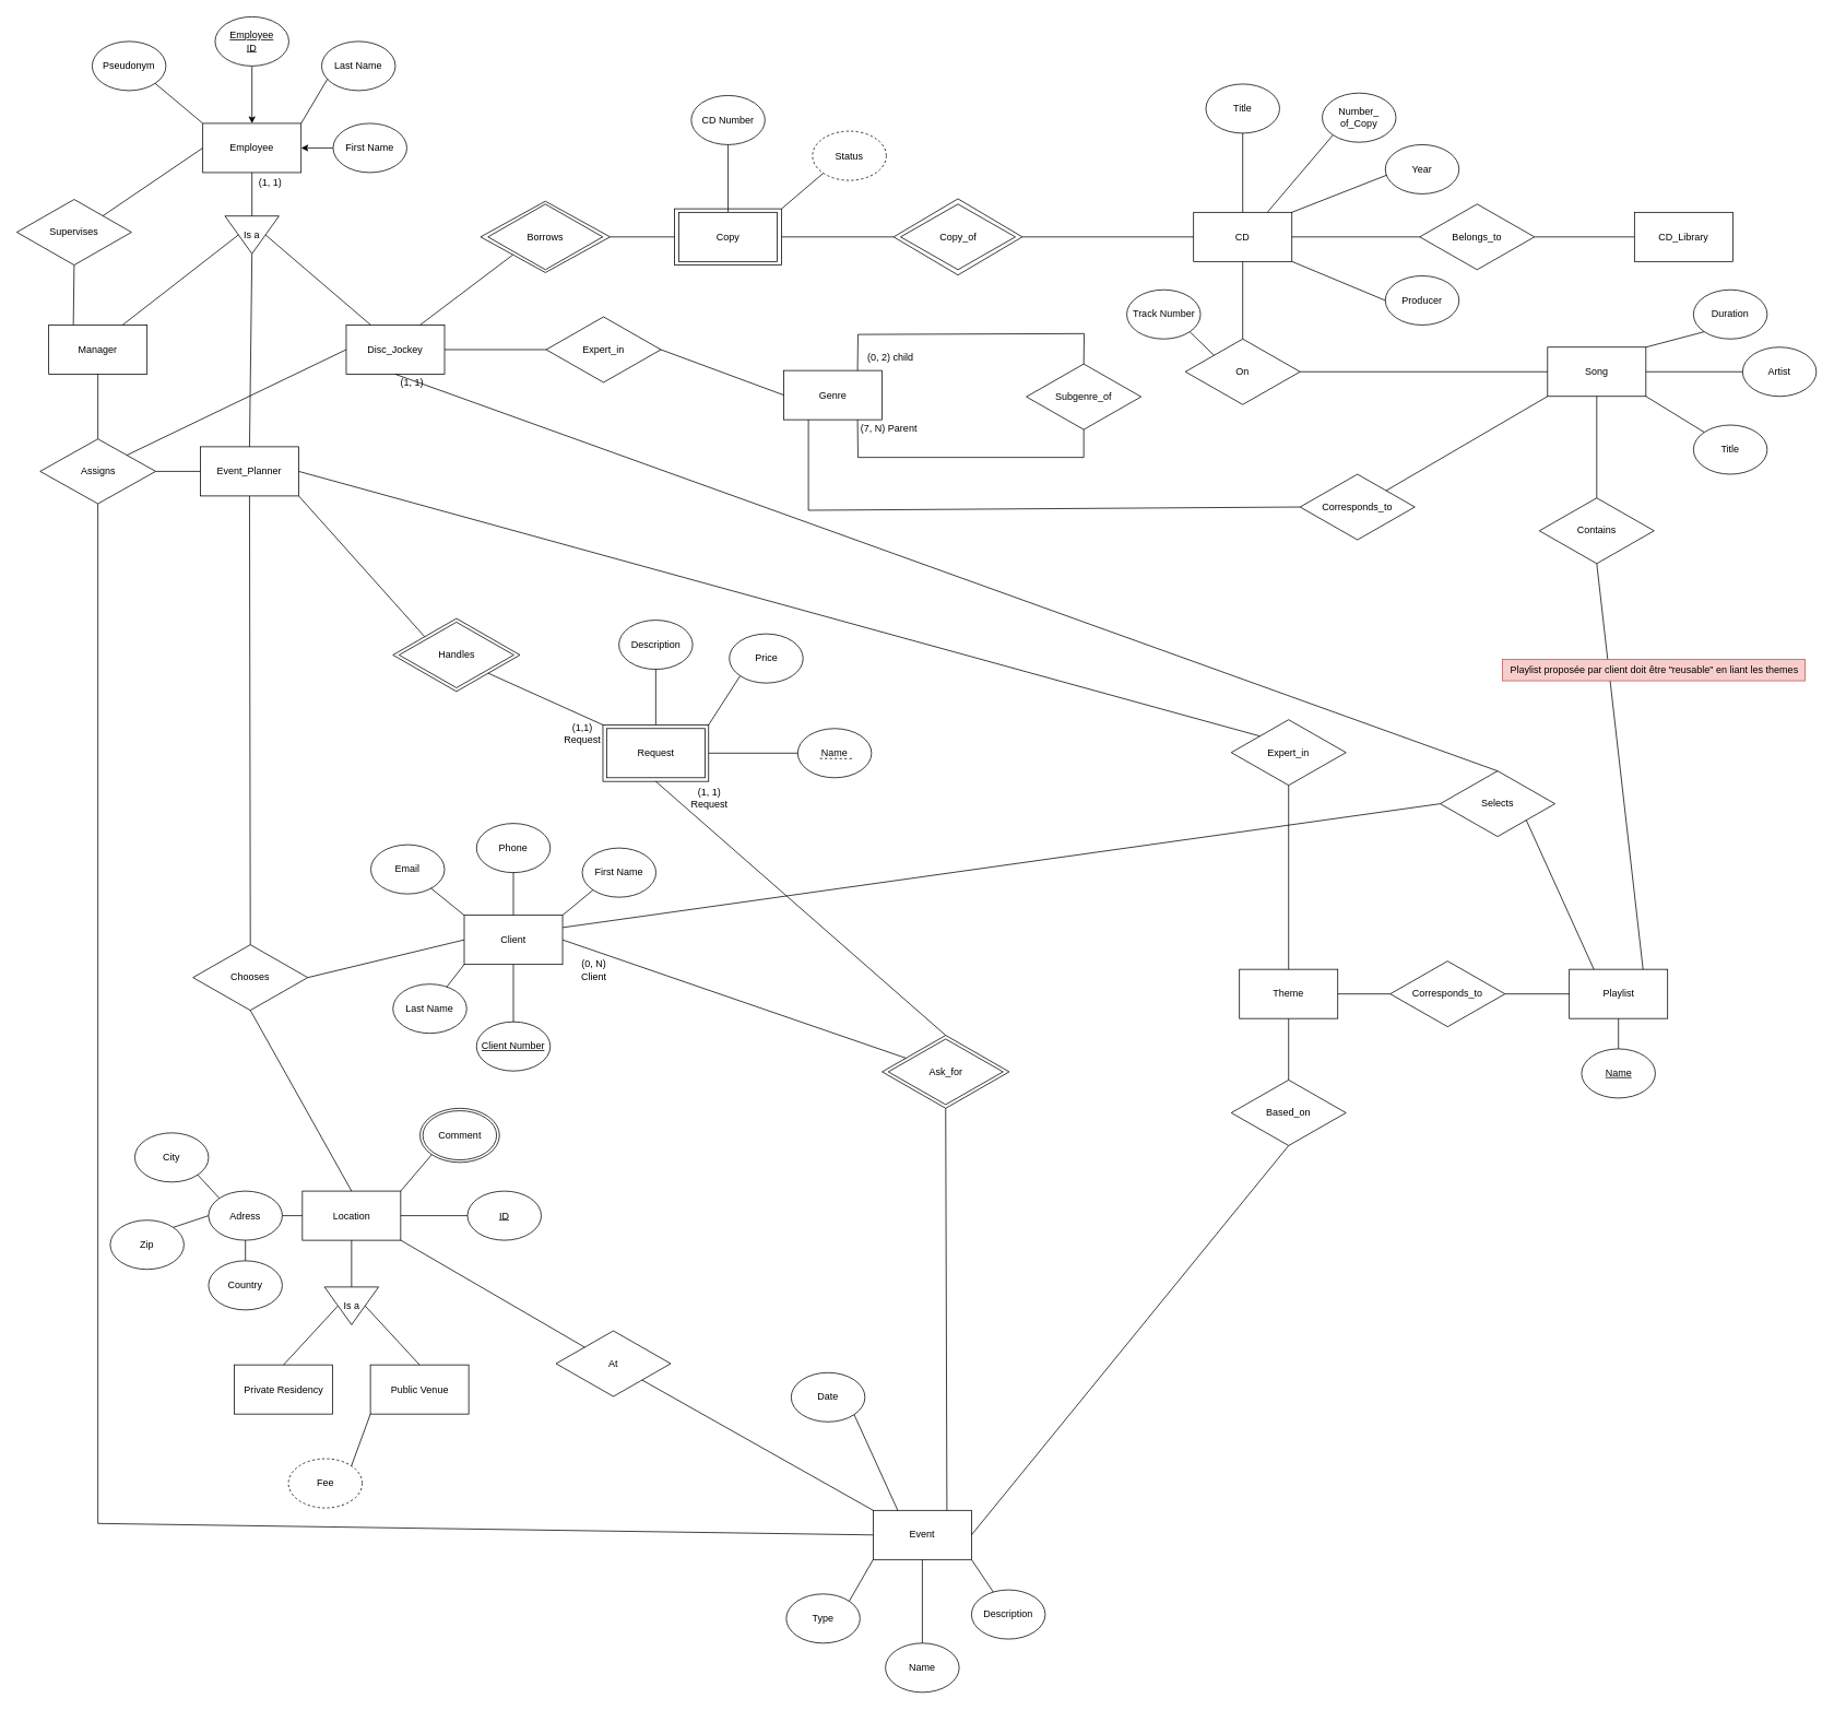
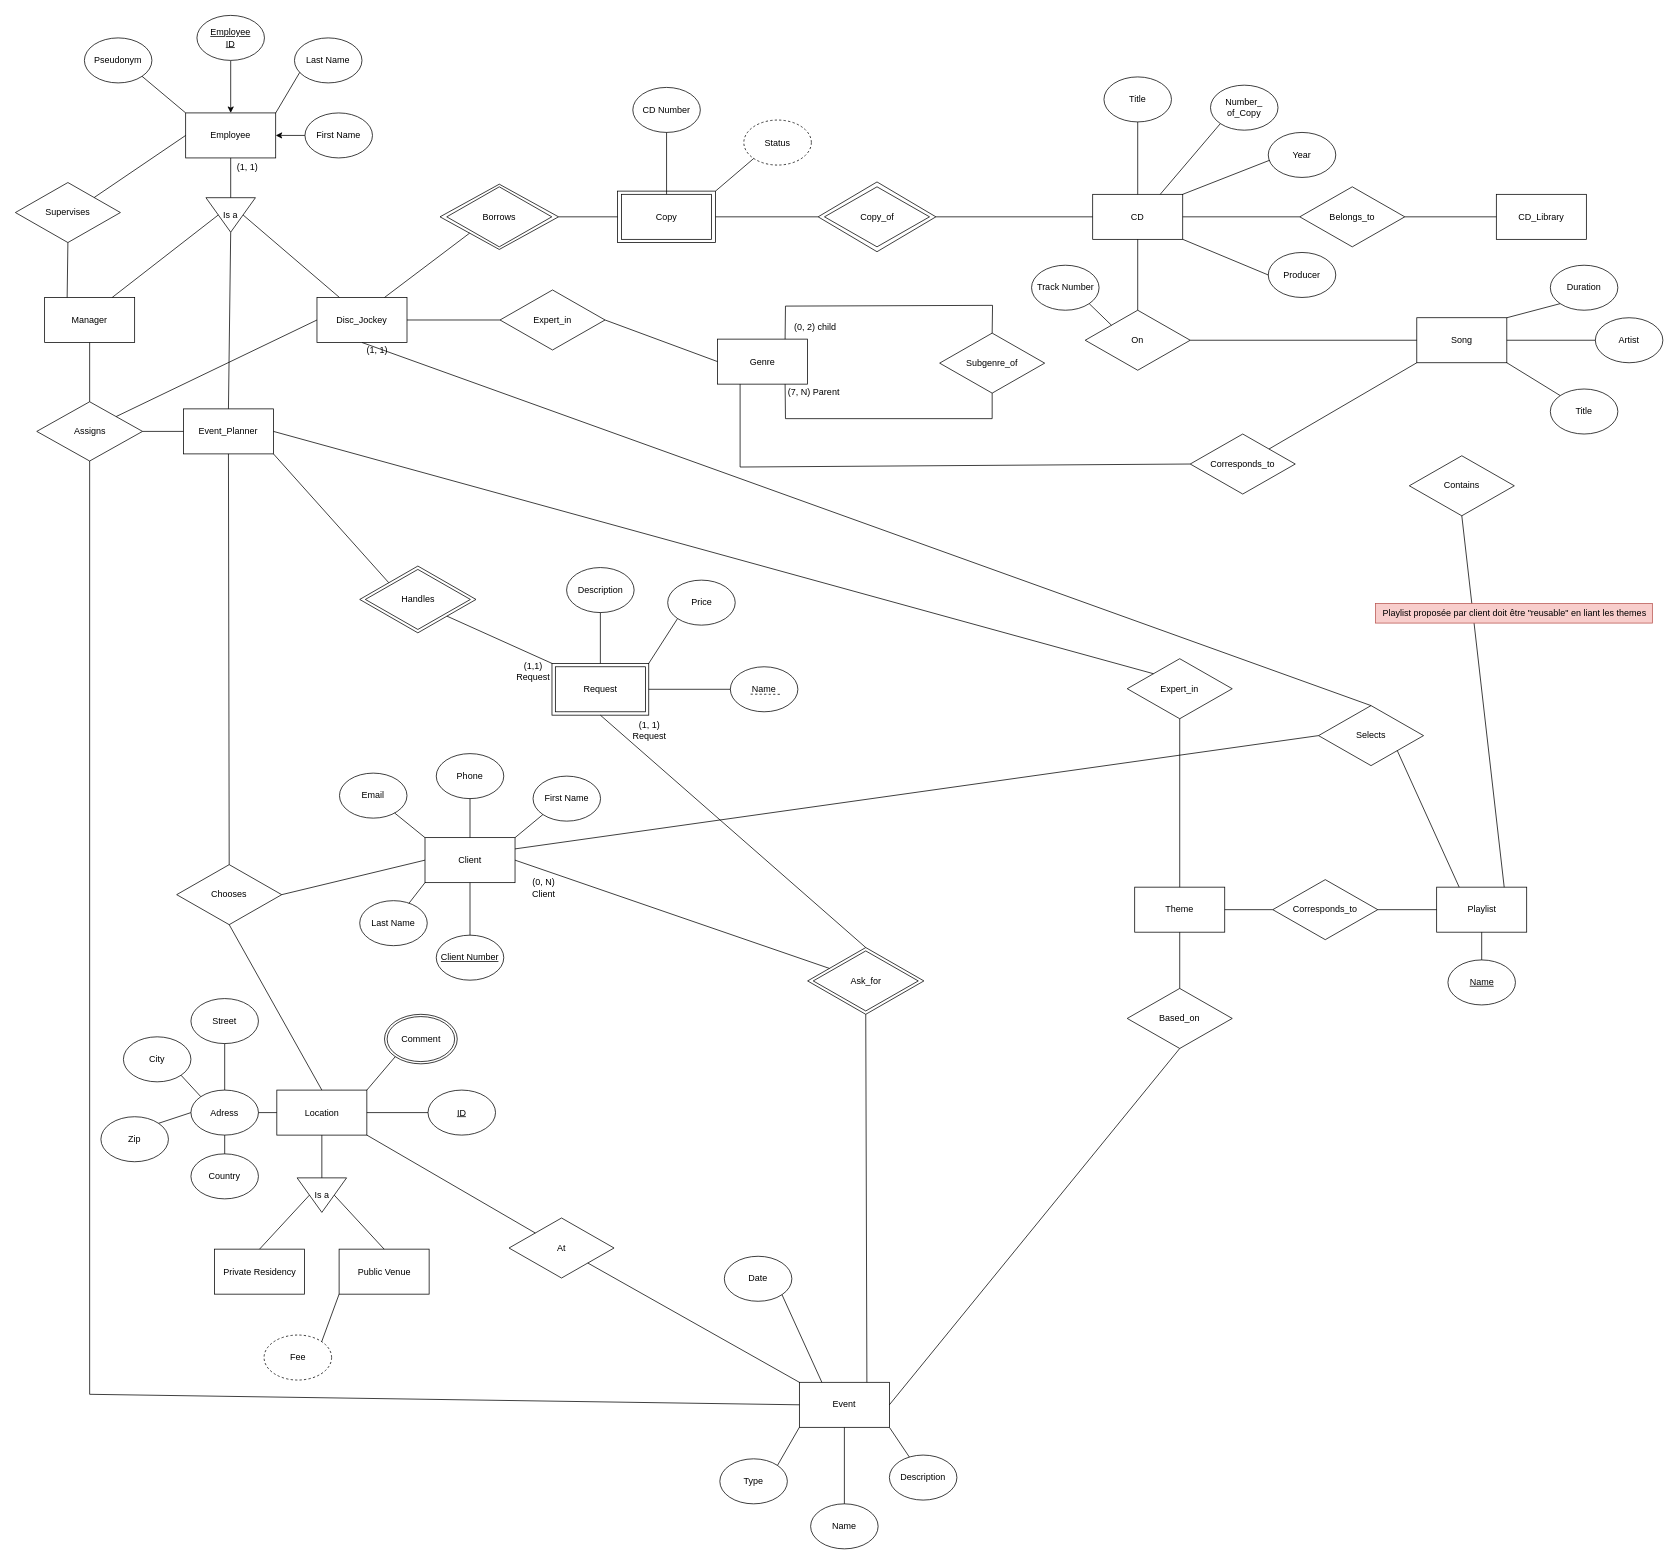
- <mxCell id="99" value="" style="endArrow=none;html=1;rounded=0;entryX=0.5;entryY=0;entryDx=0;entryDy=0;exitX=0.5;exitY=1;exitDx=0;exitDy=0;" parent="1" source="87" target="86" edge="1"><mxGeometry width="50" height="50" relative="1" as="geometry"><mxPoint x="1711.49" y="1139" as="sourcePoint" /><mxPoint x="1761.49" y="1089" as="targetPoint" /></mxGeometry></mxCell>
+ <mxCell id="42" value="Street" style="ellipse;whiteSpace=wrap;html=1;" parent="1" vertex="1"><mxGeometry x="254" y="1330.5" width="90" height="60" as="geometry" /></mxCell>
+ <mxCell id="49" value="" style="endArrow=none;html=1;rounded=0;entryX=0.5;entryY=1;entryDx=0;entryDy=0;" parent="1" source="41" target="42" edge="1"><mxGeometry width="50" height="50" relative="1" as="geometry"><mxPoint x="564" y="1433.5" as="sourcePoint" /><mxPoint x="614" y="1383.5" as="targetPoint" /></mxGeometry></mxCell>
